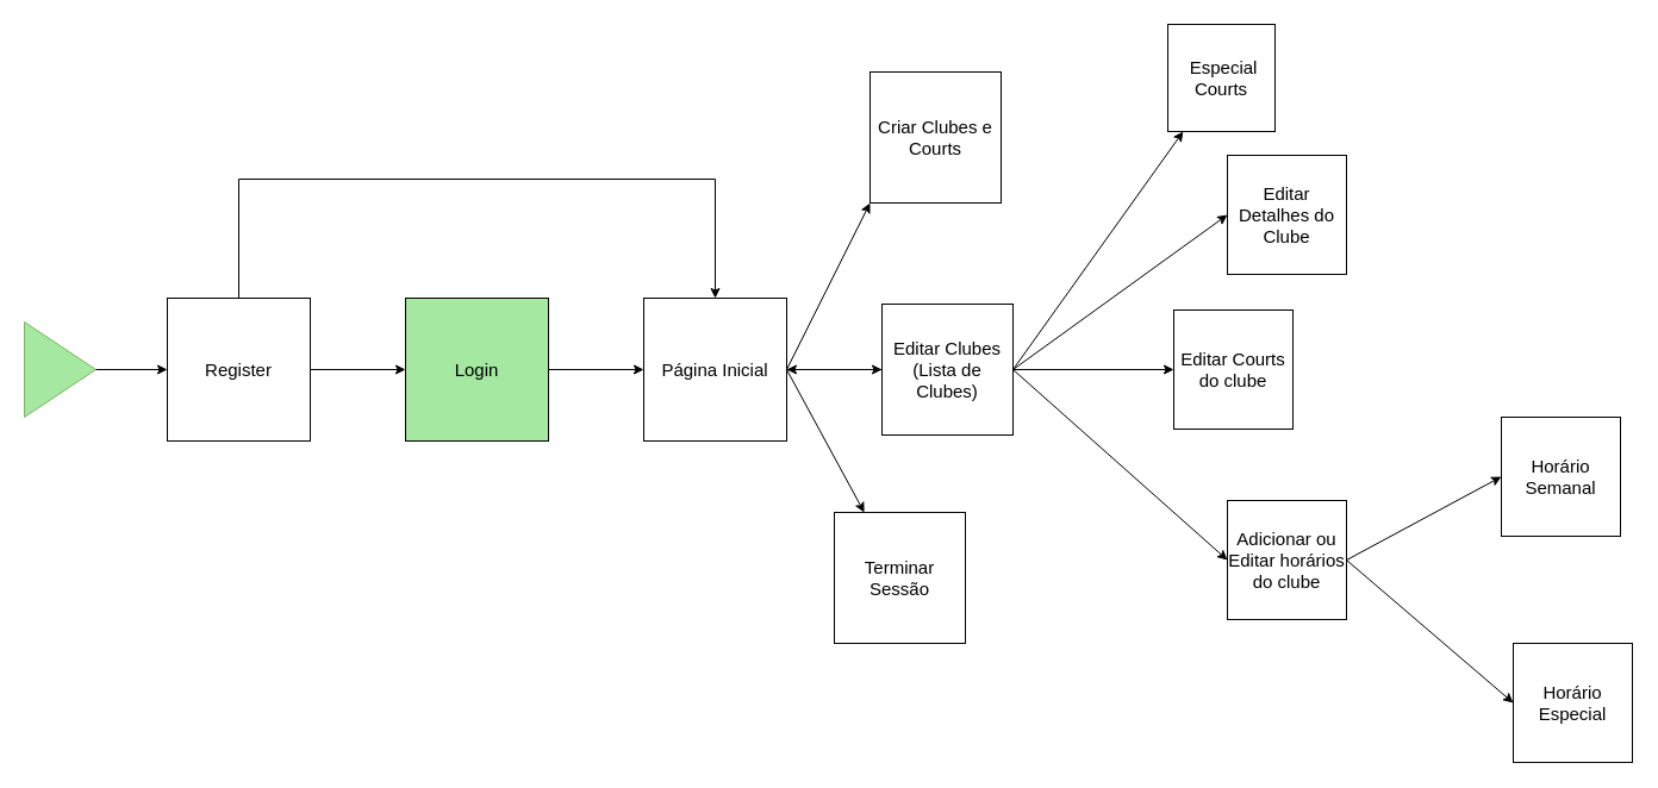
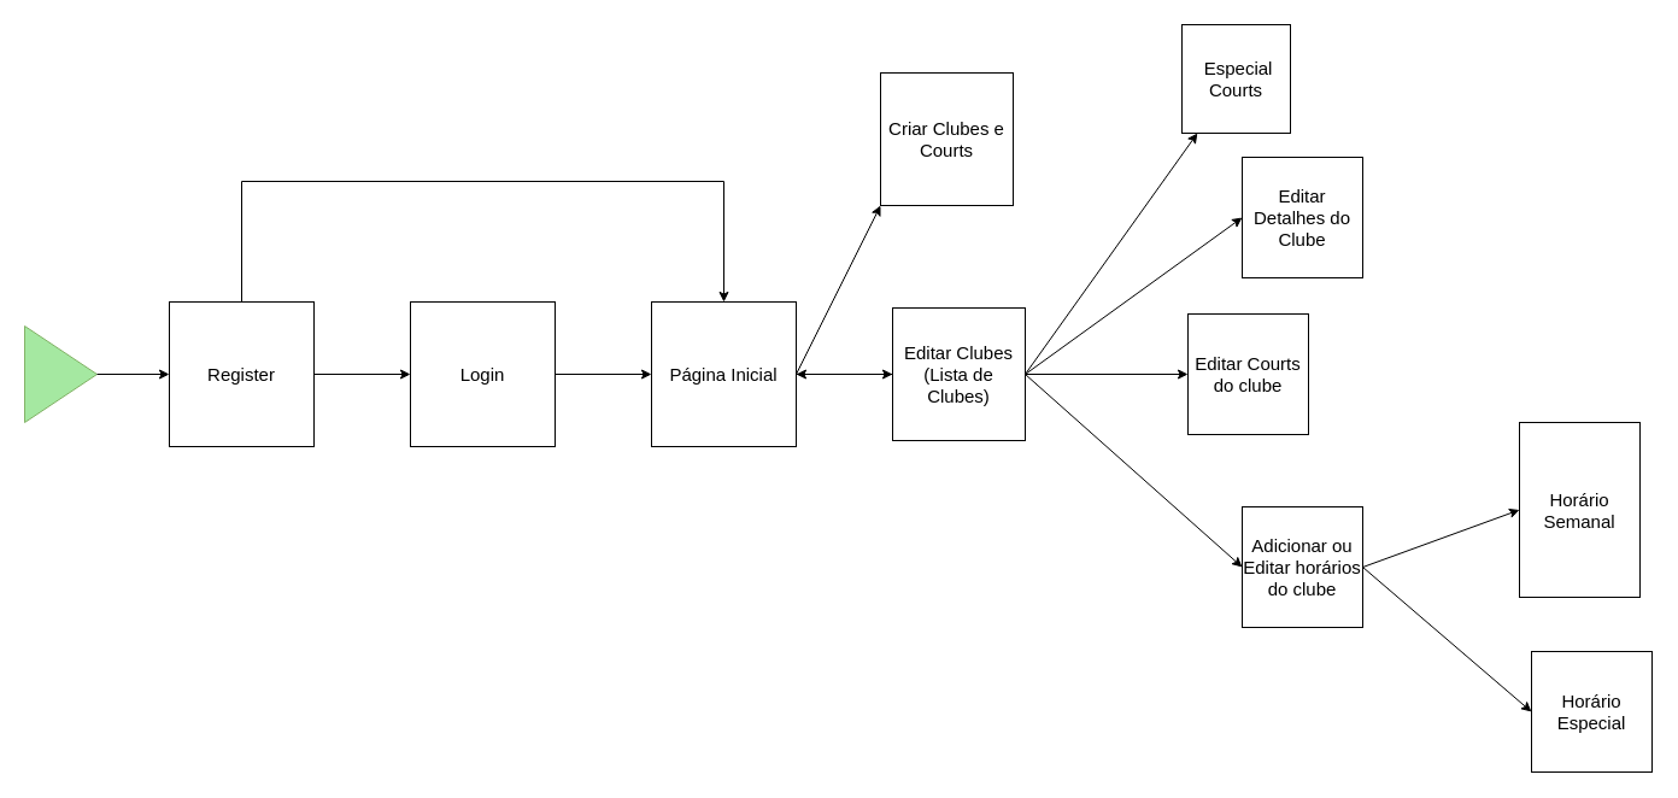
- <mxCell id="6" value="Login" style="whiteSpace=wrap;html=1;aspect=fixed;fontSize=15;fillColor=#a5e8a1;" vertex="1" parent="1"><mxGeometry x="340" y="250" width="120" height="120" as="geometry" /></mxCell>
+ <mxCell id="6" value="Login" style="whiteSpace=wrap;html=1;aspect=fixed;fontSize=15;" vertex="1" parent="1"><mxGeometry x="340" y="250" width="120" height="120" as="geometry" /></mxCell>
- <mxCell id="10" value="" style="endArrow=classic;html=1;rounded=0;exitX=1;exitY=0.5;exitDx=0;exitDy=0;fontSize=15;" edge="1" parent="1" source="8" target="11"><mxGeometry width="50" height="50" relative="1" as="geometry"><mxPoint x="760" y="400" as="sourcePoint" /><mxPoint x="740" y="390" as="targetPoint" /></mxGeometry></mxCell>
- <mxCell id="24" value="Horário Semanal" style="whiteSpace=wrap;html=1;aspect=fixed;fontSize=15;" vertex="1" parent="1"><mxGeometry x="1260" y="350" width="100" height="100" as="geometry" /></mxCell>
+ <mxCell id="24" value="Horário Semanal" style="whiteSpace=wrap;html=1;aspect=fixed;fontSize=15;" vertex="1" parent="1"><mxGeometry x="1260" y="350" width="100" height="145" as="geometry" /></mxCell>
- <mxCell id="11" value="Terminar Sessão" style="whiteSpace=wrap;html=1;aspect=fixed;fontSize=15;" vertex="1" parent="1"><mxGeometry x="700" y="430" width="110" height="110" as="geometry" /></mxCell>
